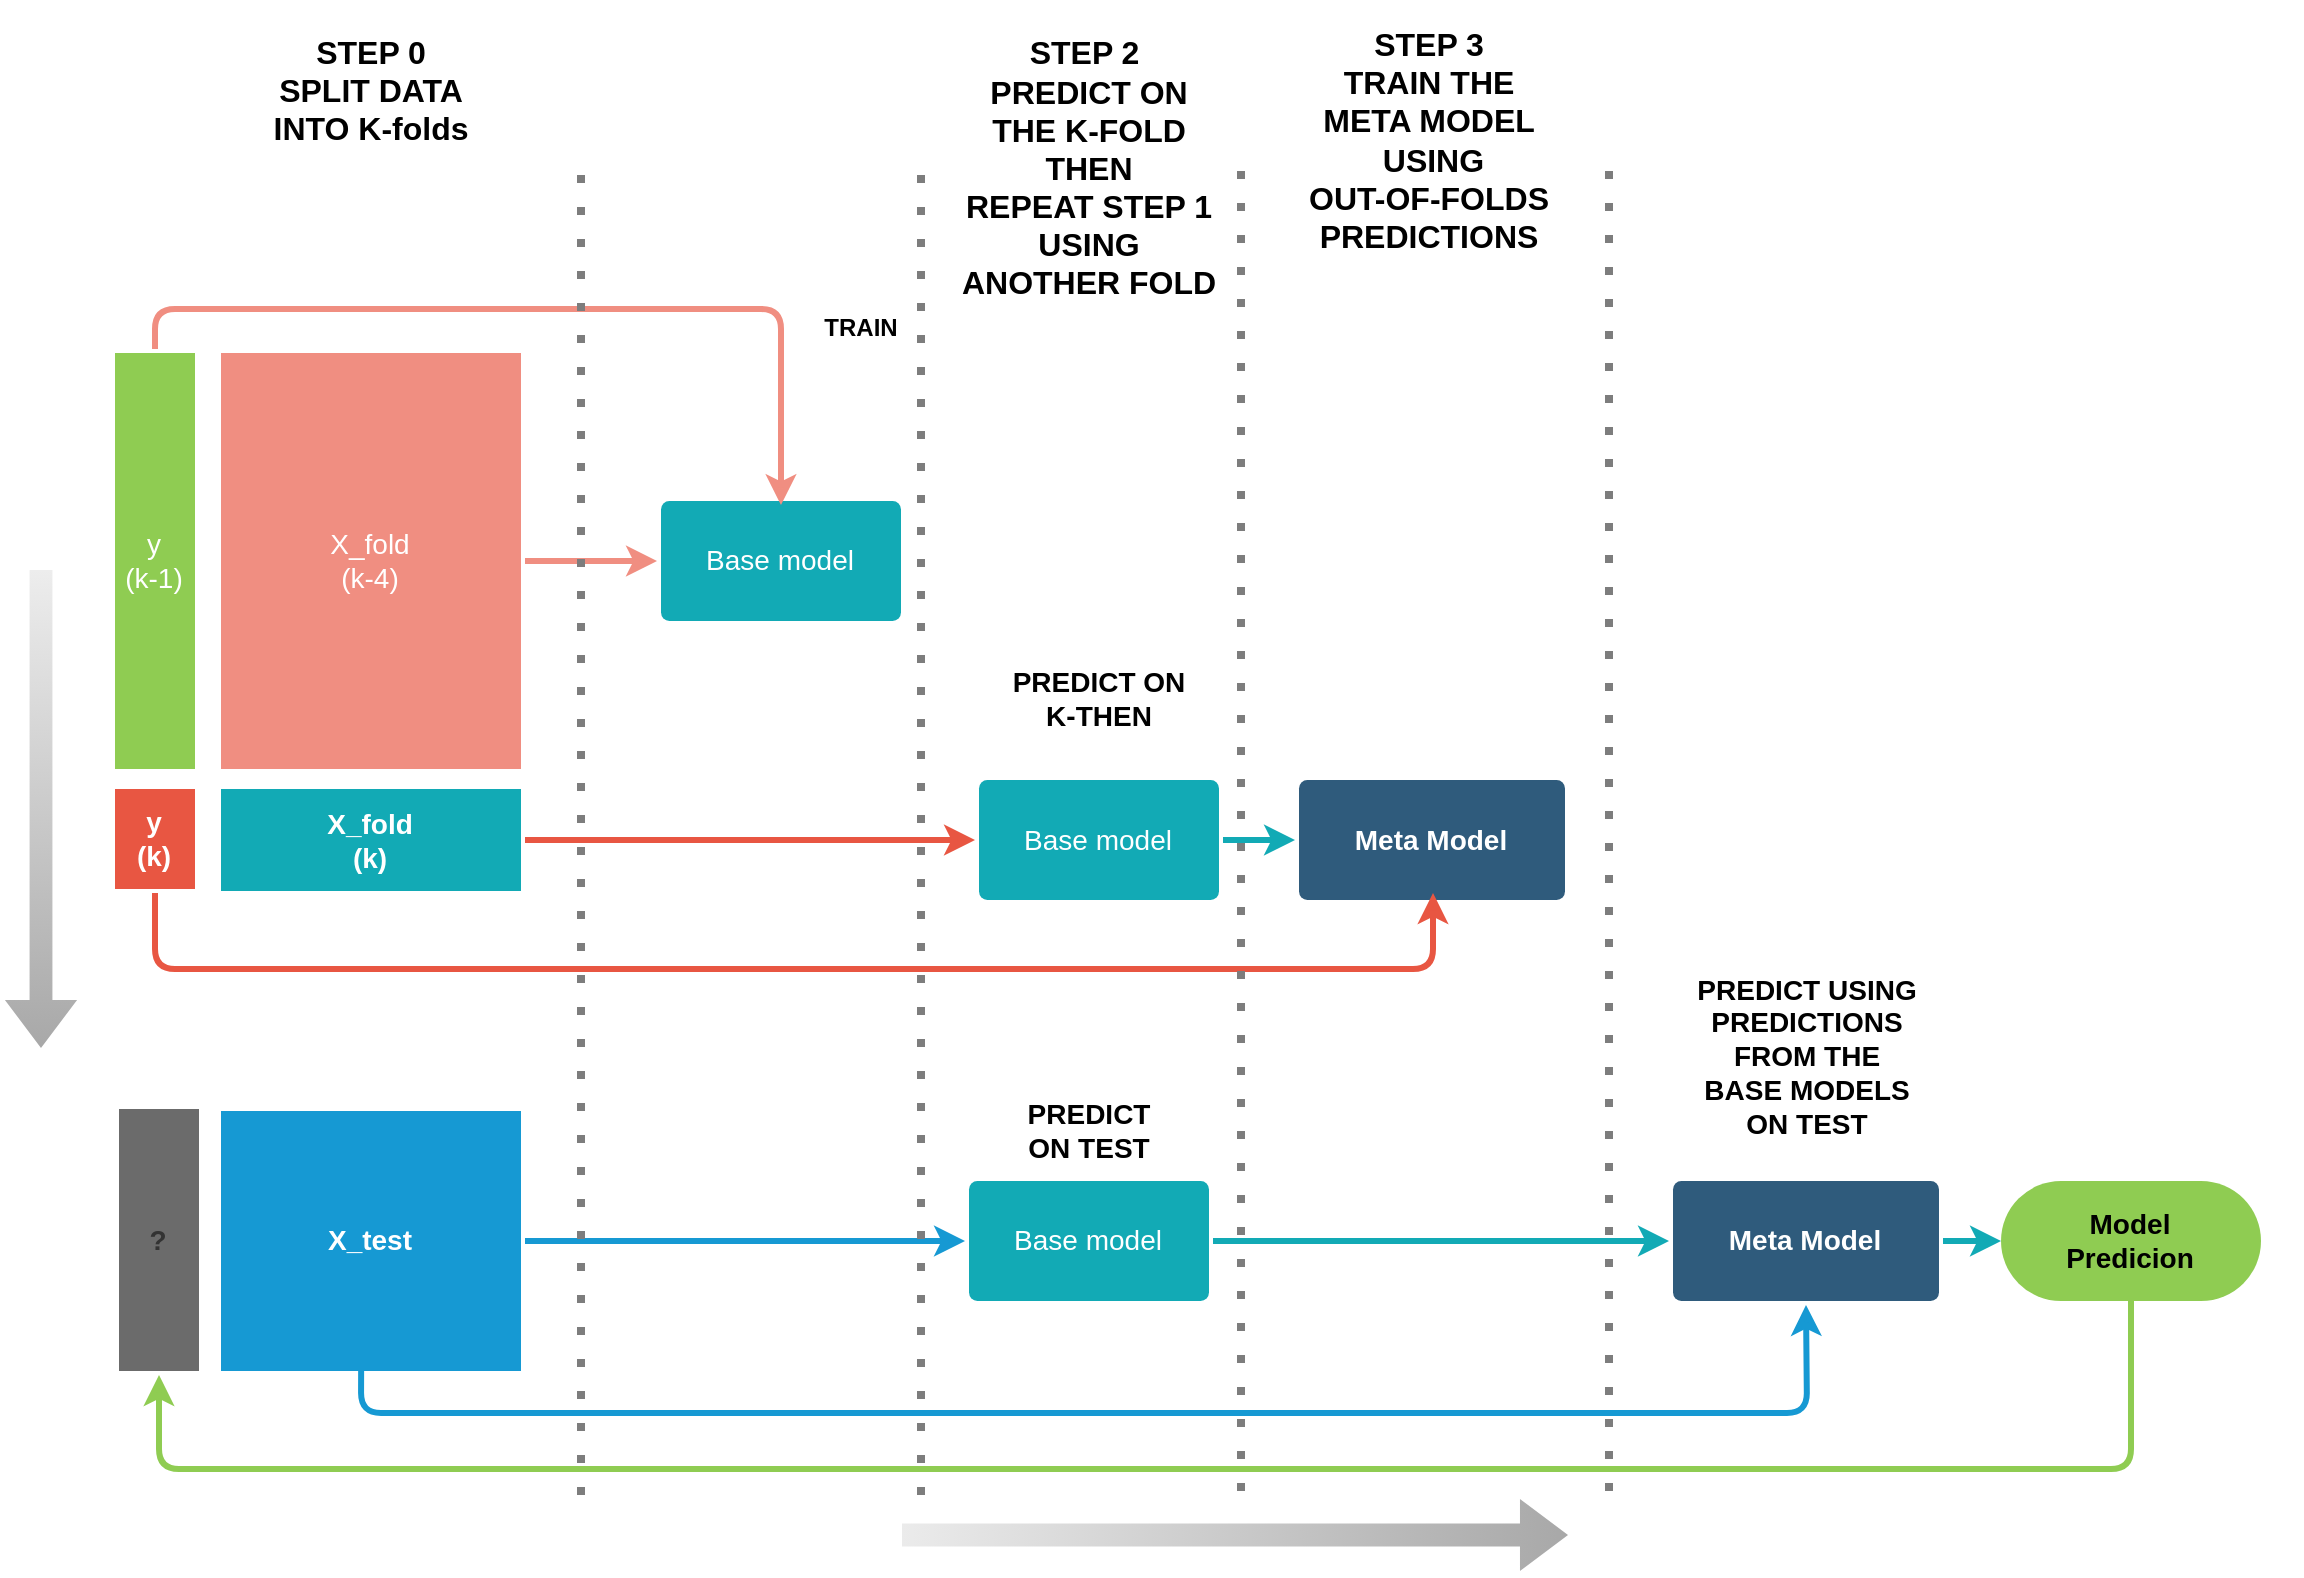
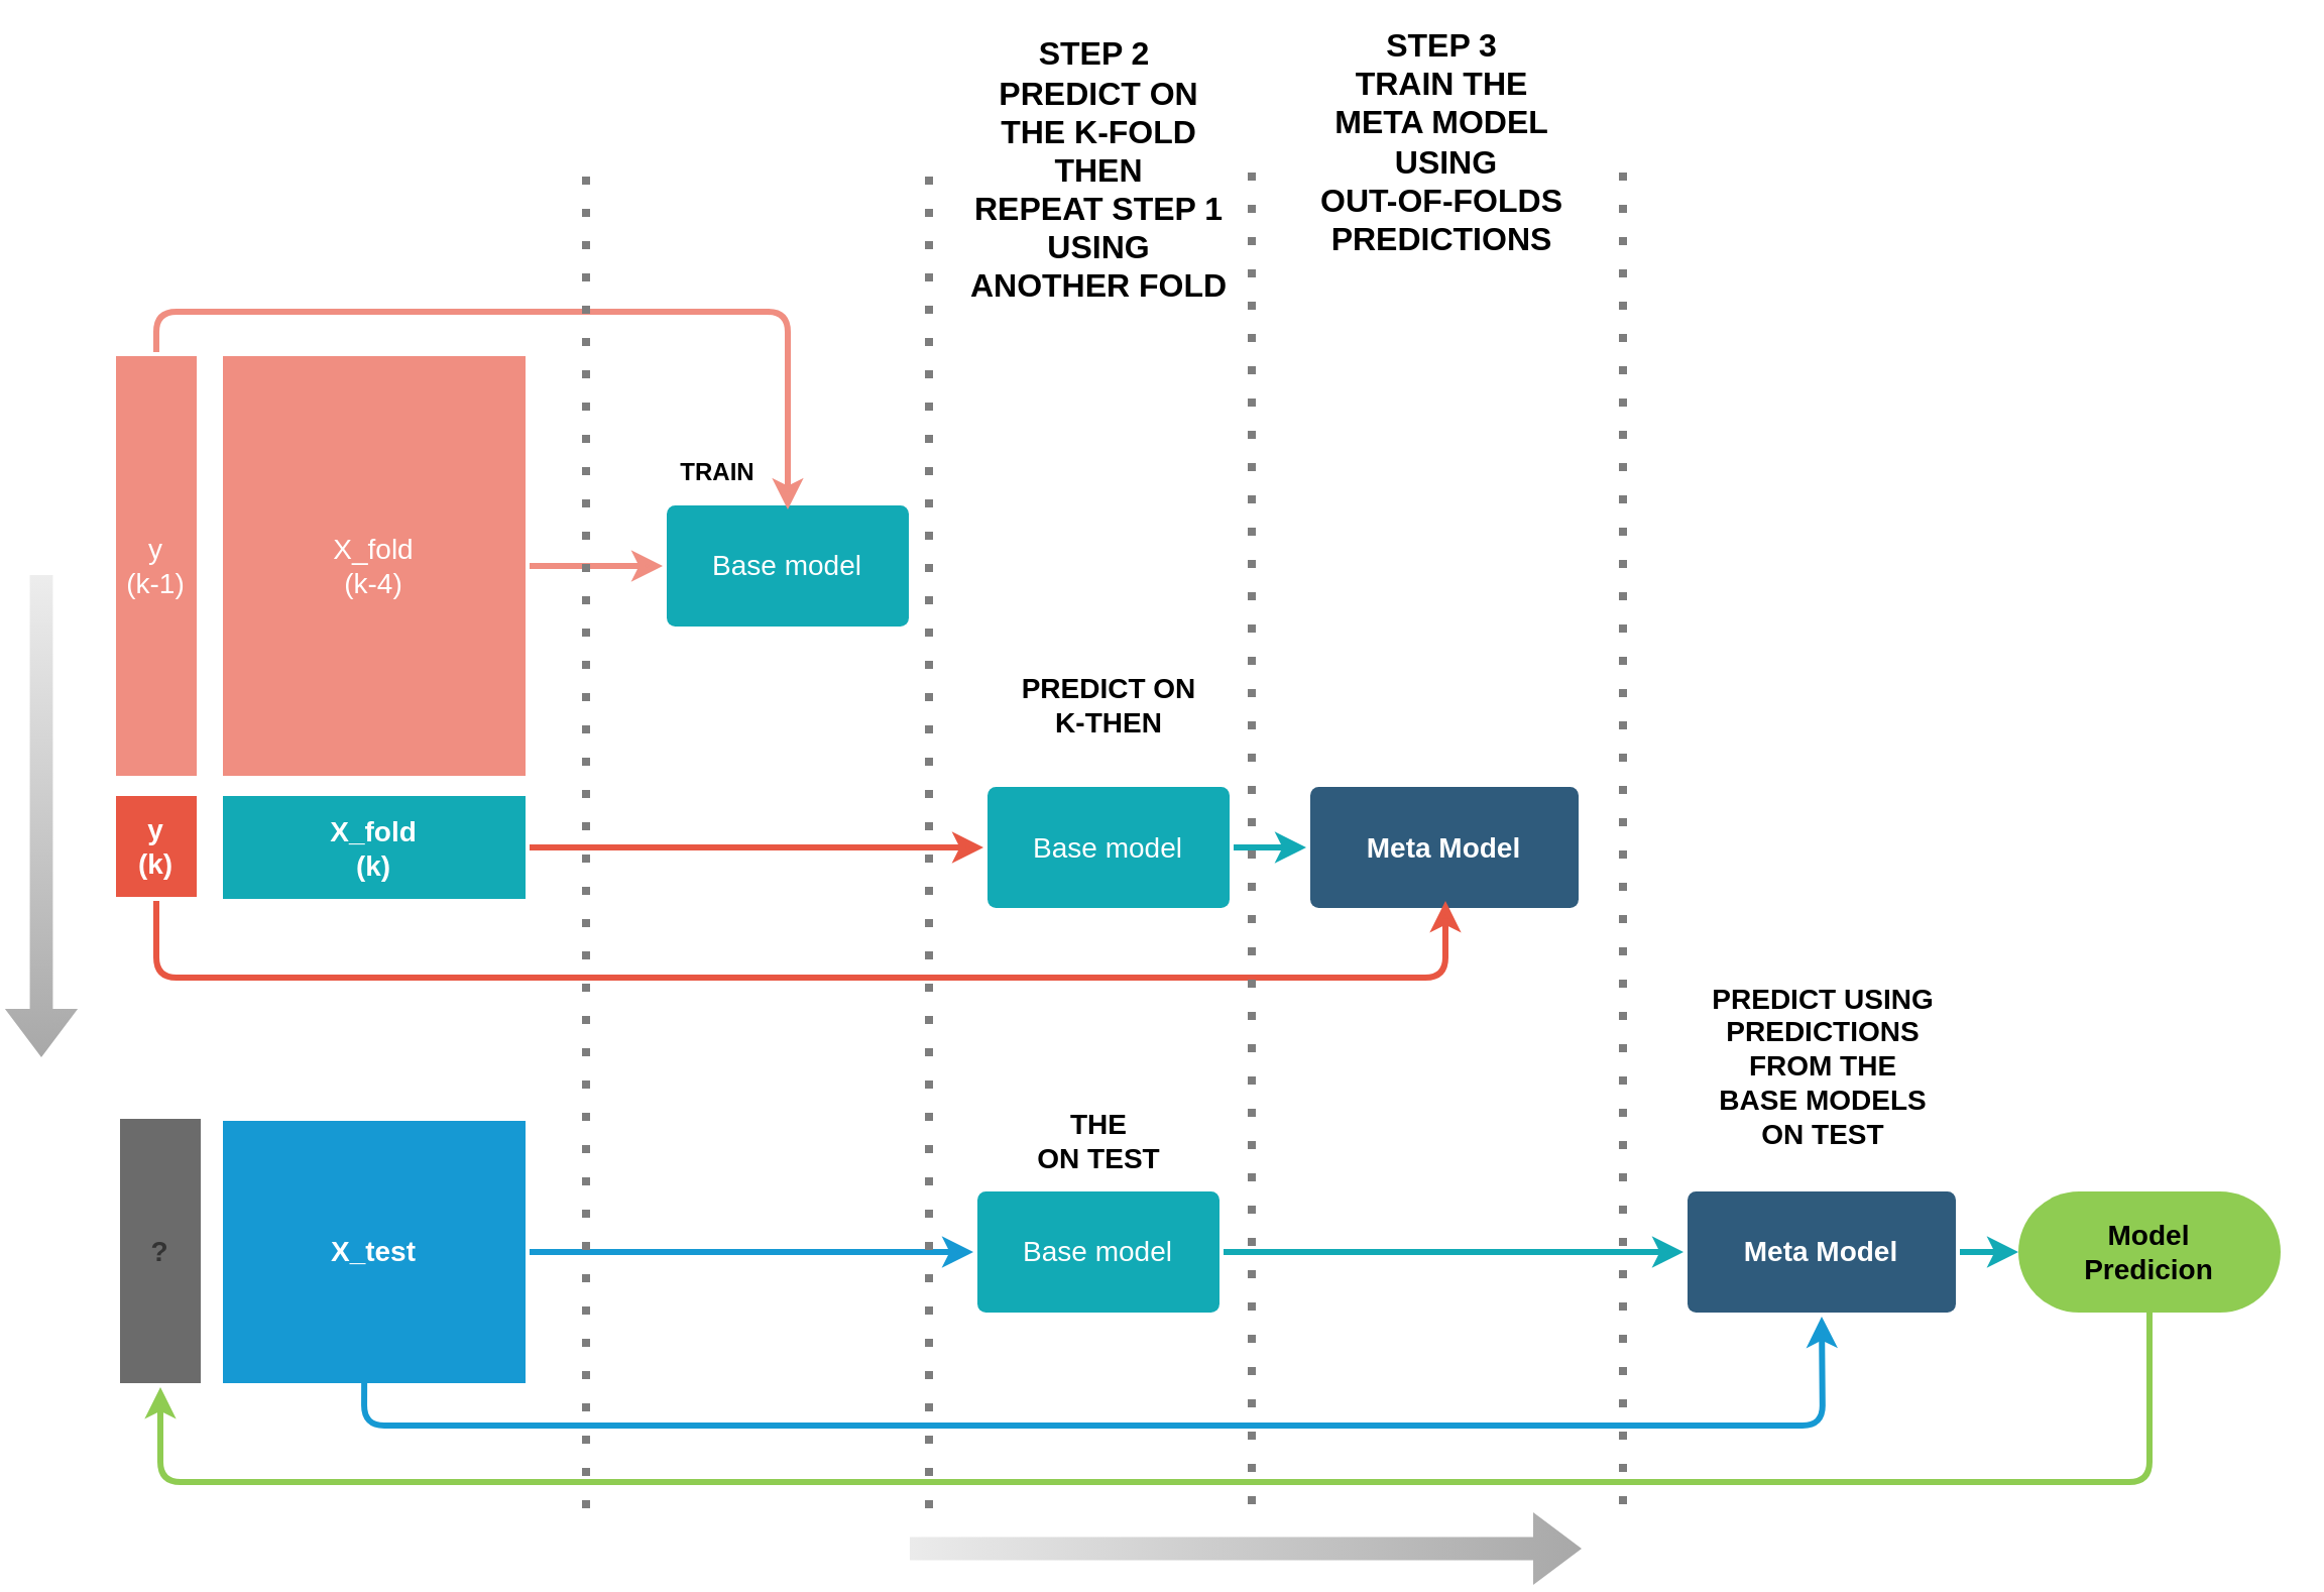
- <mxCell id="29" value="&lt;b&gt;&lt;font&gt;&lt;font style=&quot;font-size: 16px&quot;&gt;STEP 0&lt;br&gt;SPLIT DATA &lt;br&gt;INTO K-folds&lt;/font&gt;&lt;br&gt;&lt;/font&gt;&lt;/b&gt;" style="text;html=1;align=center;verticalAlign=middle;resizable=0;points=[];autosize=1;strokeColor=none;fillColor=none;" parent="1" vertex="1"><mxGeometry x="130" y="20" width="110" height="50" as="geometry" /></mxCell>
- <mxCell id="21" value="&lt;b&gt;TRAIN&lt;/b&gt;" style="text;html=1;align=center;verticalAlign=middle;resizable=0;points=[];autosize=1;strokeColor=none;fillColor=none;" parent="1" vertex="1"><mxGeometry x="405" y="154" width="50" height="20" as="geometry" /></mxCell>
+ <mxCell id="21" value="&lt;b&gt;TRAIN&lt;/b&gt;" style="text;html=1;align=center;verticalAlign=middle;resizable=0;points=[];autosize=1;strokeColor=none;fillColor=none;" parent="1" vertex="1"><mxGeometry x="330" y="224" width="50" height="20" as="geometry" /></mxCell>
- <mxCell id="11" value="y&lt;br&gt;(k-1)" style="rounded=1;whiteSpace=wrap;html=1;shadow=0;labelBackgroundColor=none;strokeColor=none;strokeWidth=3;fillColor=#8fcc52;fontFamily=Helvetica;fontSize=14;fontColor=#FFFFFF;align=center;spacing=5;fontStyle=0;arcSize=0;perimeterSpacing=2;" parent="1" vertex="1"><mxGeometry x="57" y="176" width="40" height="208" as="geometry" /></mxCell>
+ <mxCell id="11" value="y&lt;br&gt;(k-1)" style="rounded=1;whiteSpace=wrap;html=1;shadow=0;labelBackgroundColor=none;strokeColor=none;strokeWidth=3;fillColor=#f08e81;fontFamily=Helvetica;fontSize=14;fontColor=#FFFFFF;align=center;spacing=5;fontStyle=0;arcSize=0;perimeterSpacing=2;" parent="1" vertex="1"><mxGeometry x="57" y="176" width="40" height="208" as="geometry" /></mxCell>
- <mxCell id="22" value="&lt;b&gt;&lt;font style=&quot;font-size: 14px&quot;&gt;PREDICT &lt;br&gt;ON TEST&lt;/font&gt;&lt;/b&gt;" style="text;html=1;align=center;verticalAlign=middle;resizable=0;points=[];autosize=1;strokeColor=none;fillColor=none;" parent="1" vertex="1"><mxGeometry x="504" y="545" width="80" height="40" as="geometry" /></mxCell>
+ <mxCell id="22" value="&lt;b&gt;&lt;font style=&quot;font-size: 14px&quot;&gt;THE &lt;br&gt;ON TEST&lt;/font&gt;&lt;/b&gt;" style="text;html=1;align=center;verticalAlign=middle;resizable=0;points=[];autosize=1;strokeColor=none;fillColor=none;" parent="1" vertex="1"><mxGeometry x="504" y="545" width="80" height="40" as="geometry" /></mxCell>
